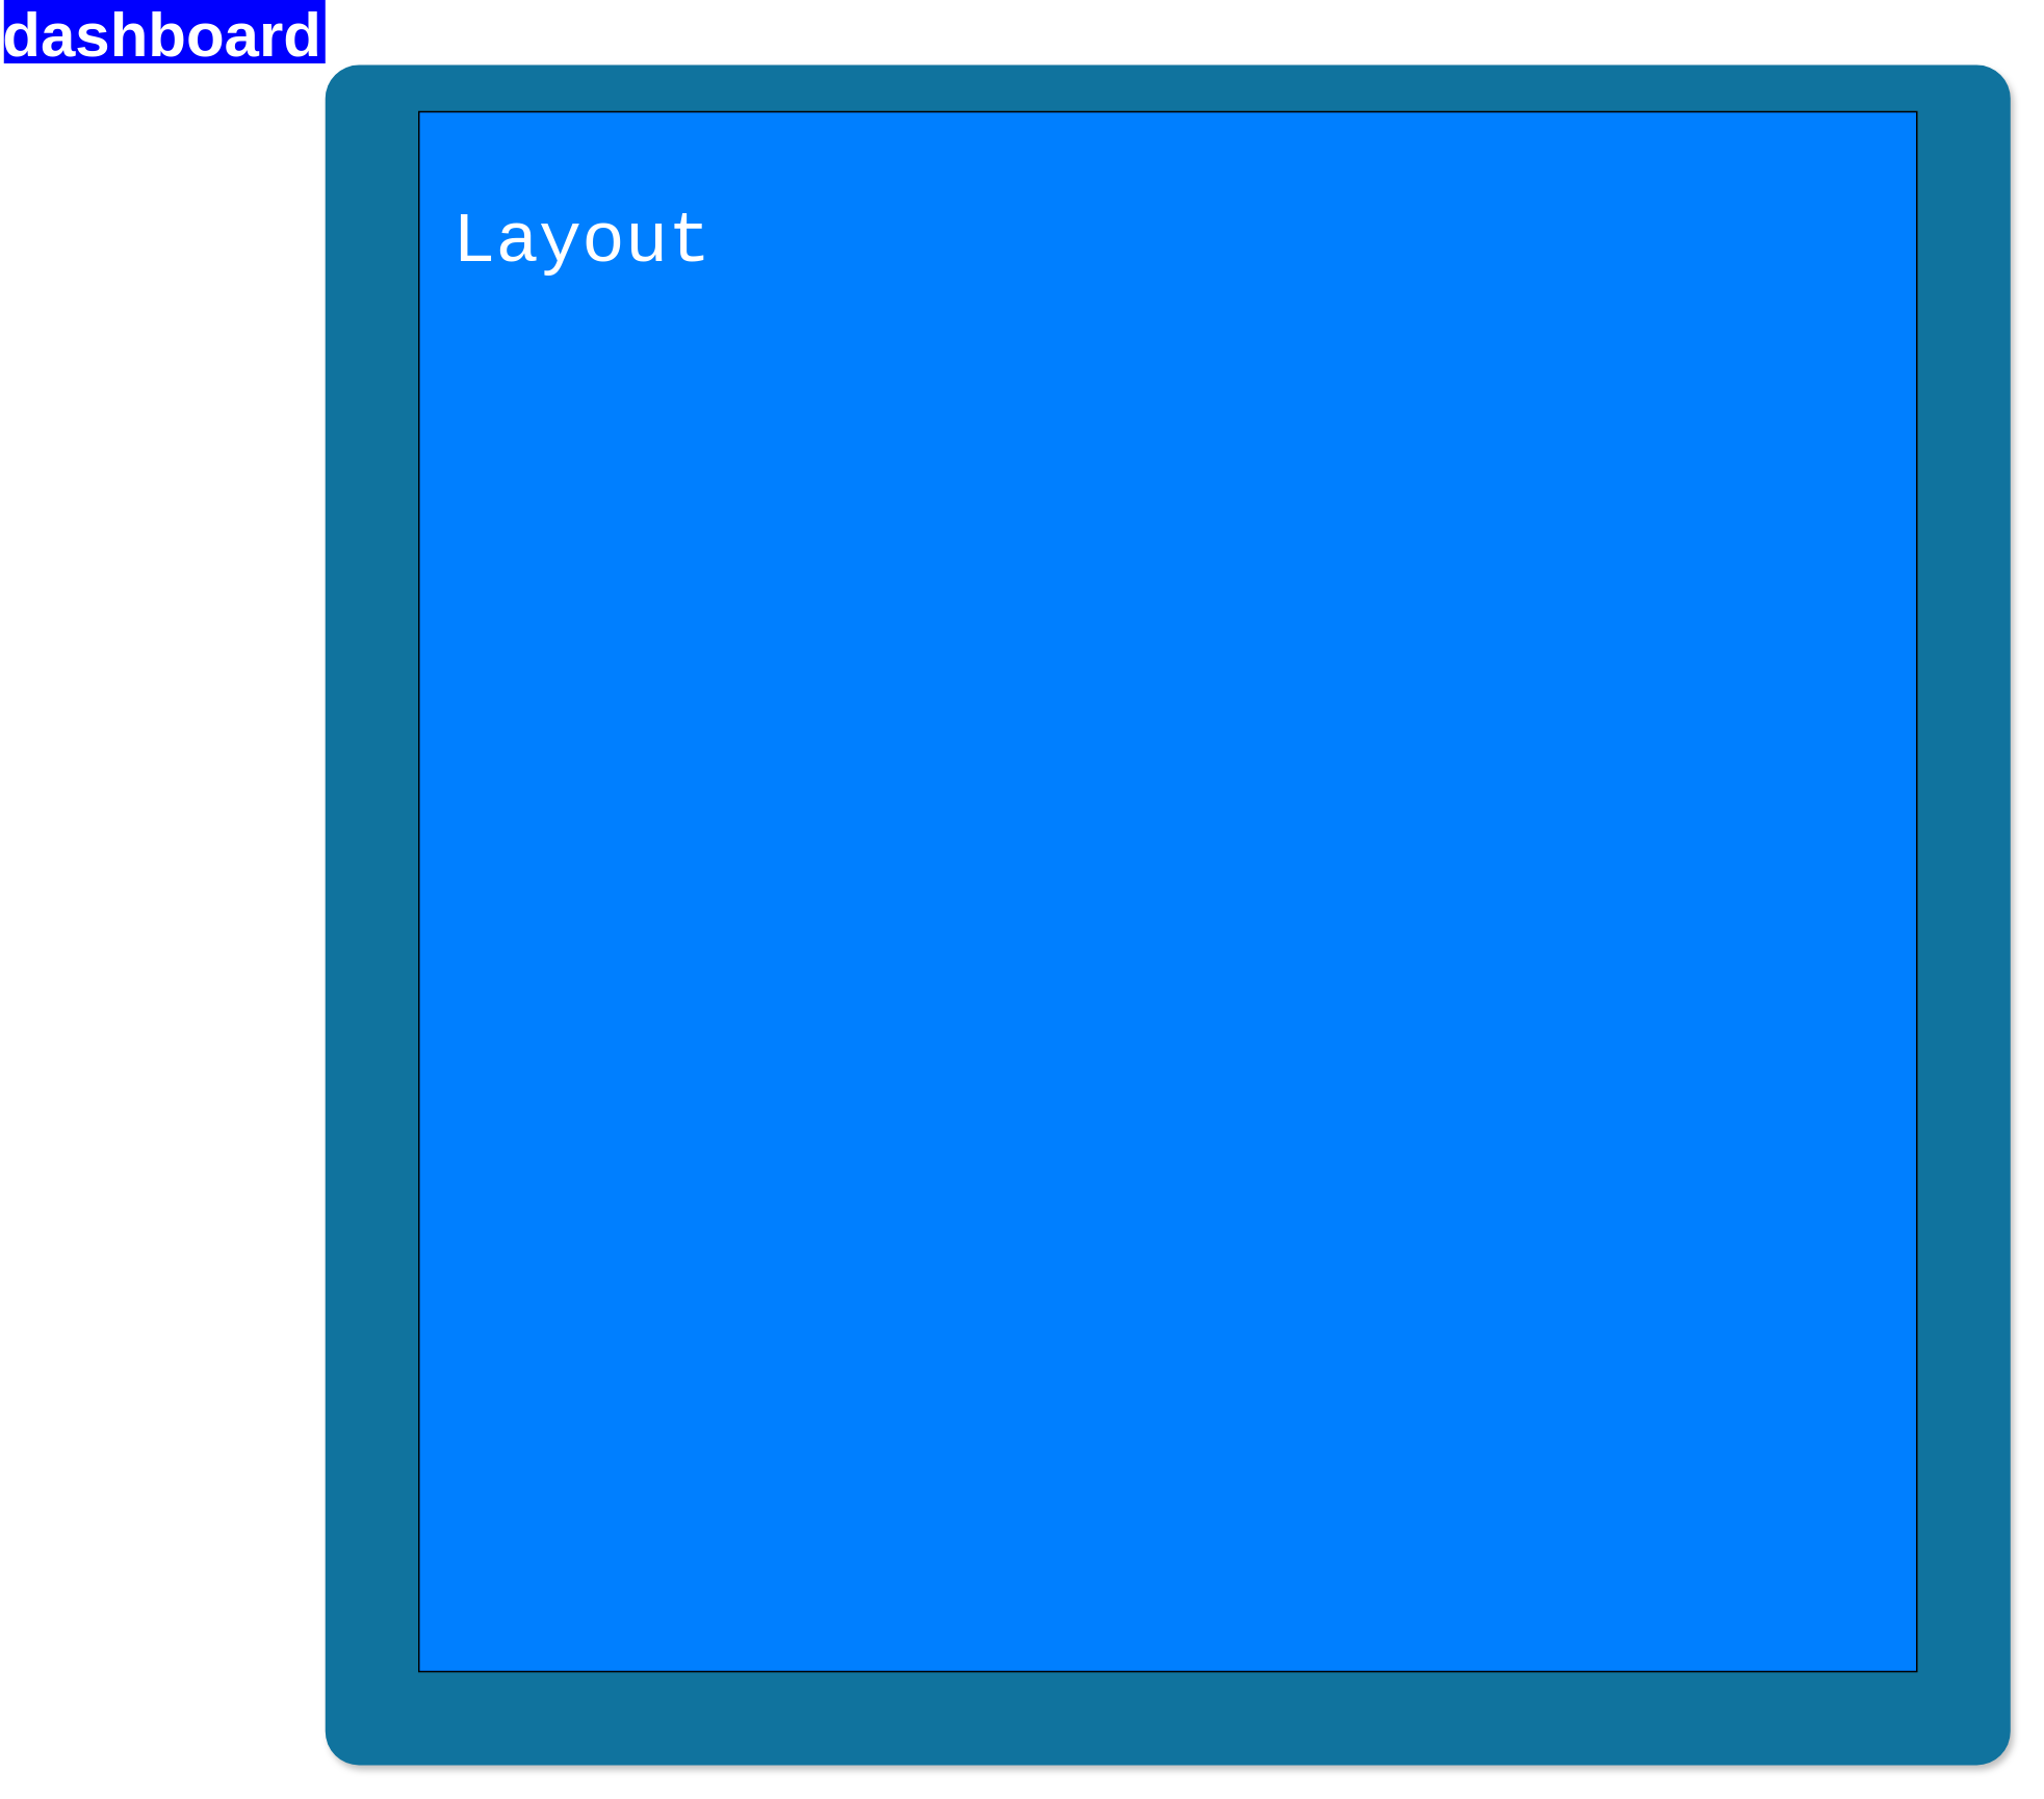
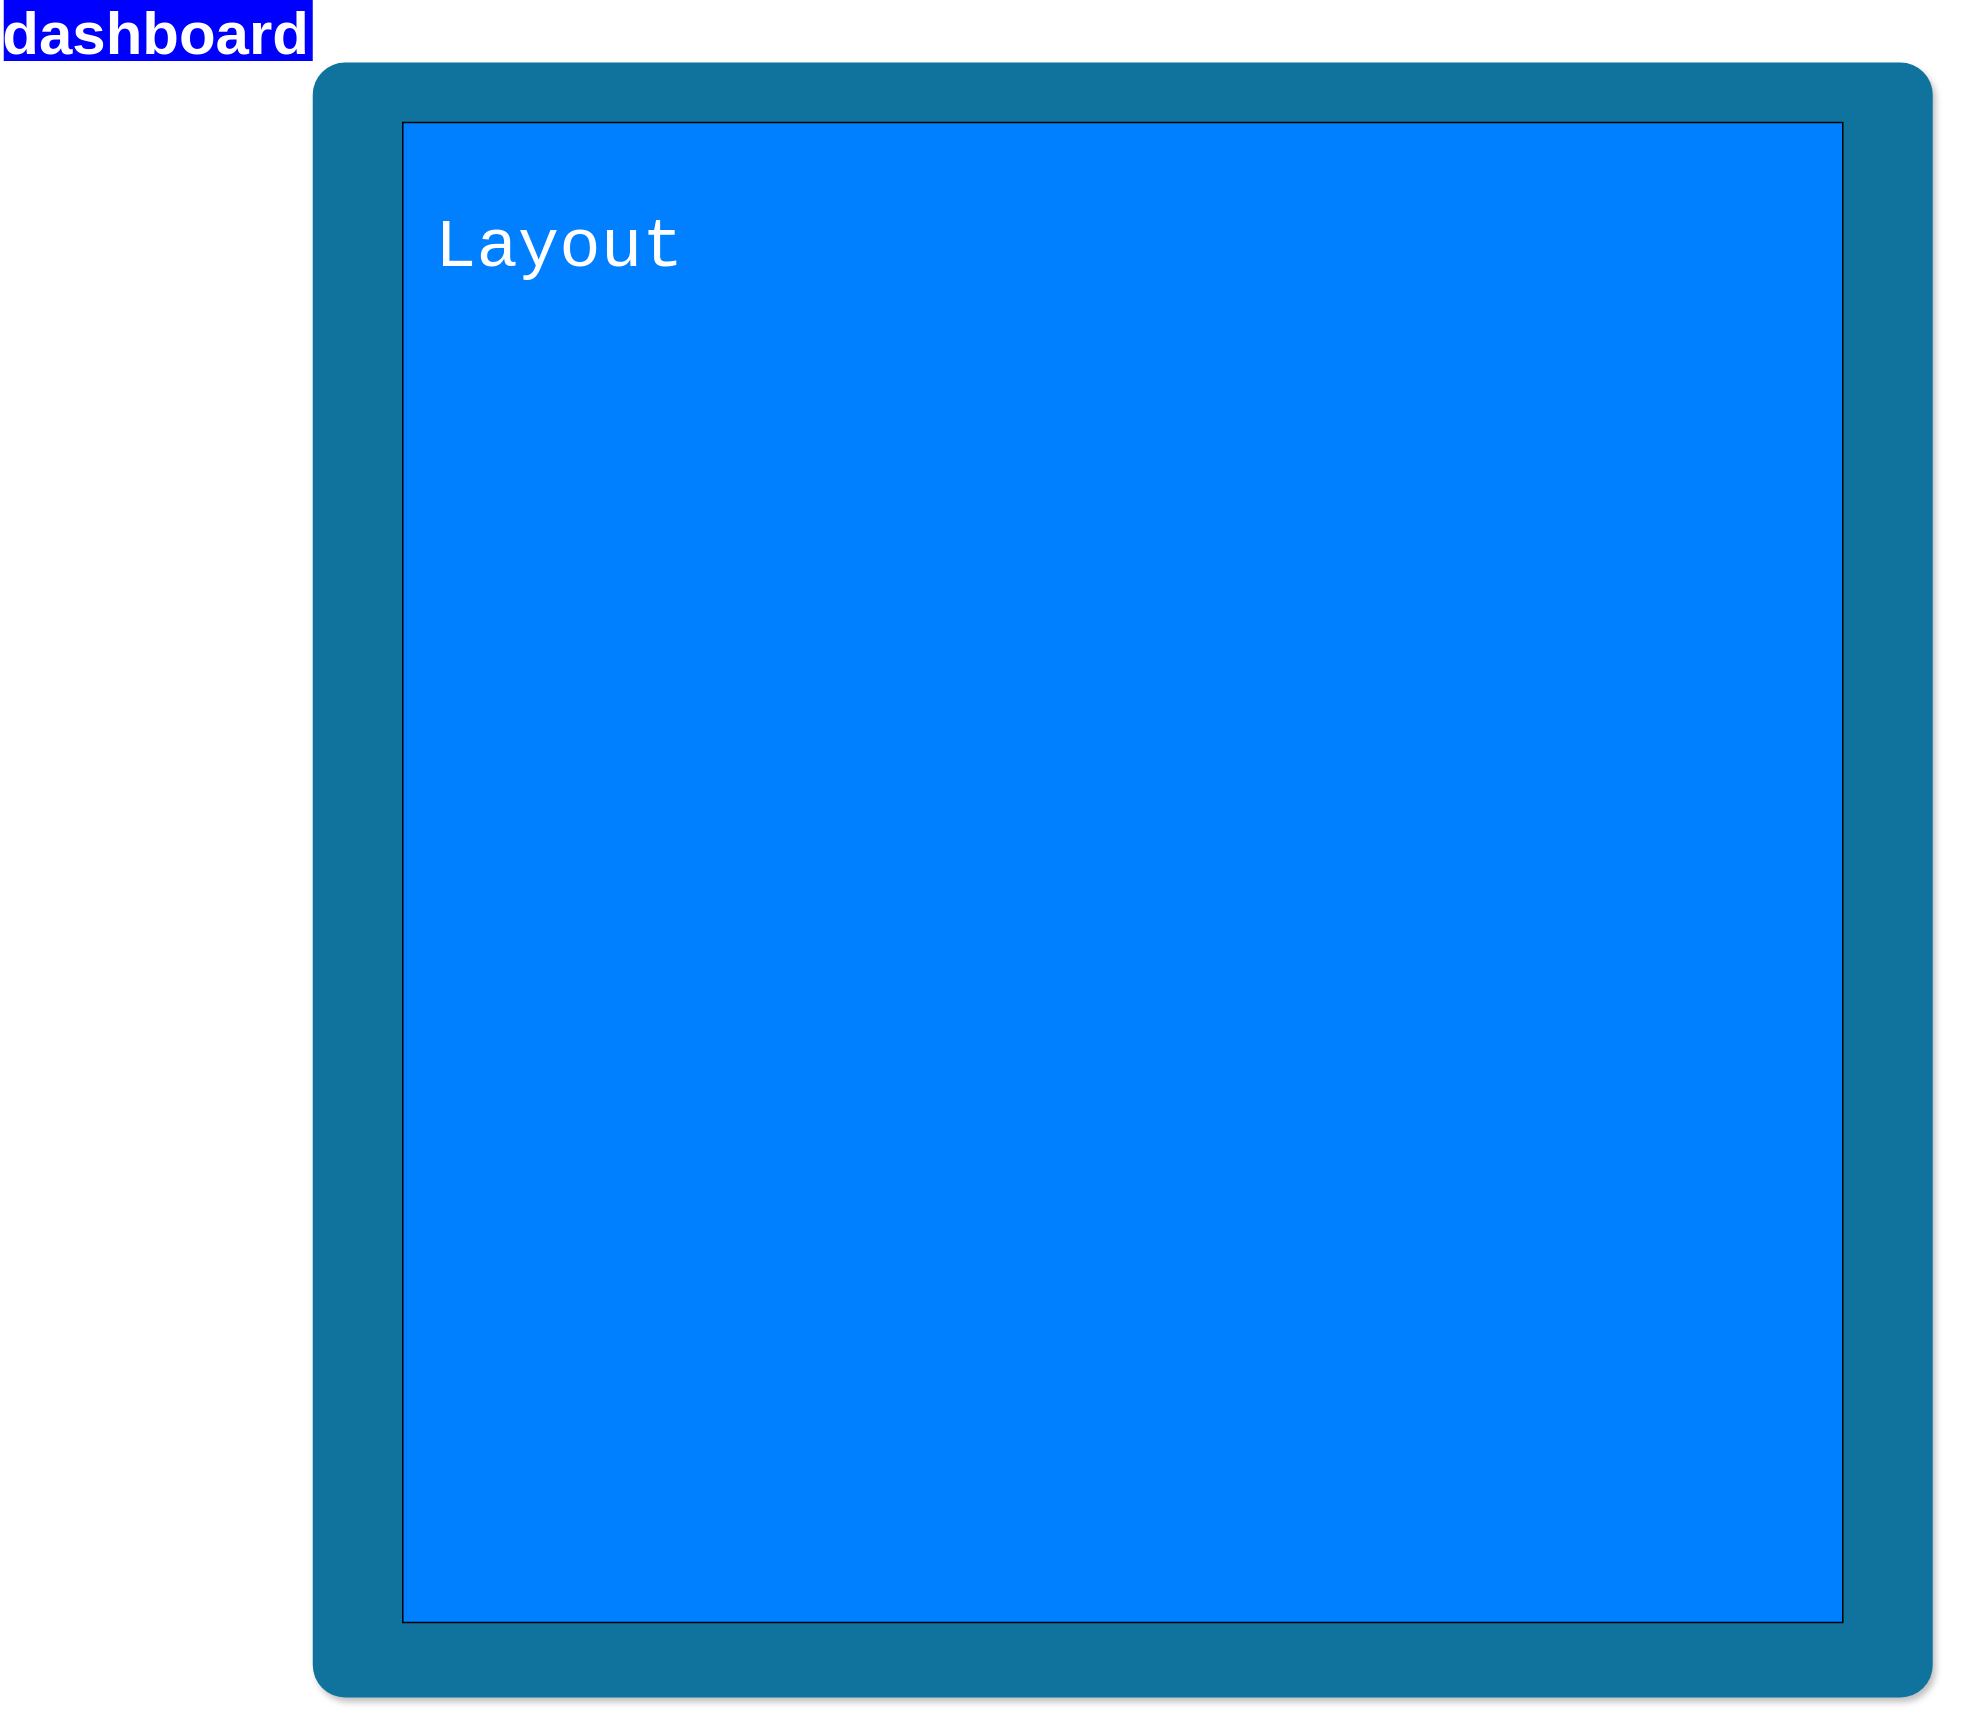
- <mxCell id="3" value="&lt;p&gt;&lt;font style=&quot;color: rgb(255, 255, 255);&quot; face=&quot;Courier New&quot;&gt;Layout&lt;/font&gt;&lt;/p&gt;" style="rounded=0;whiteSpace=wrap;html=1;fillStyle=solid;fillColor=#007FFF;align=left;verticalAlign=top;textDirection=ltr;labelBorderColor=none;spacingLeft=20;fontSize=46;" vertex="1" parent="1"><mxGeometry x="80" y="50" width="960" height="1000" as="geometry" /></mxCell>
+ <mxCell id="3" value="&lt;p&gt;&lt;font style=&quot;color: rgb(255, 255, 255);&quot; face=&quot;Courier New&quot;&gt;Layout&lt;/font&gt;&lt;/p&gt;" style="rounded=0;whiteSpace=wrap;html=1;fillStyle=solid;fillColor=#007FFF;align=left;verticalAlign=top;textDirection=ltr;labelBorderColor=none;spacingLeft=20;fontSize=46;" vertex="1" parent="1"><mxGeometry x="80" y="60" width="960" height="1000" as="geometry" /></mxCell>
